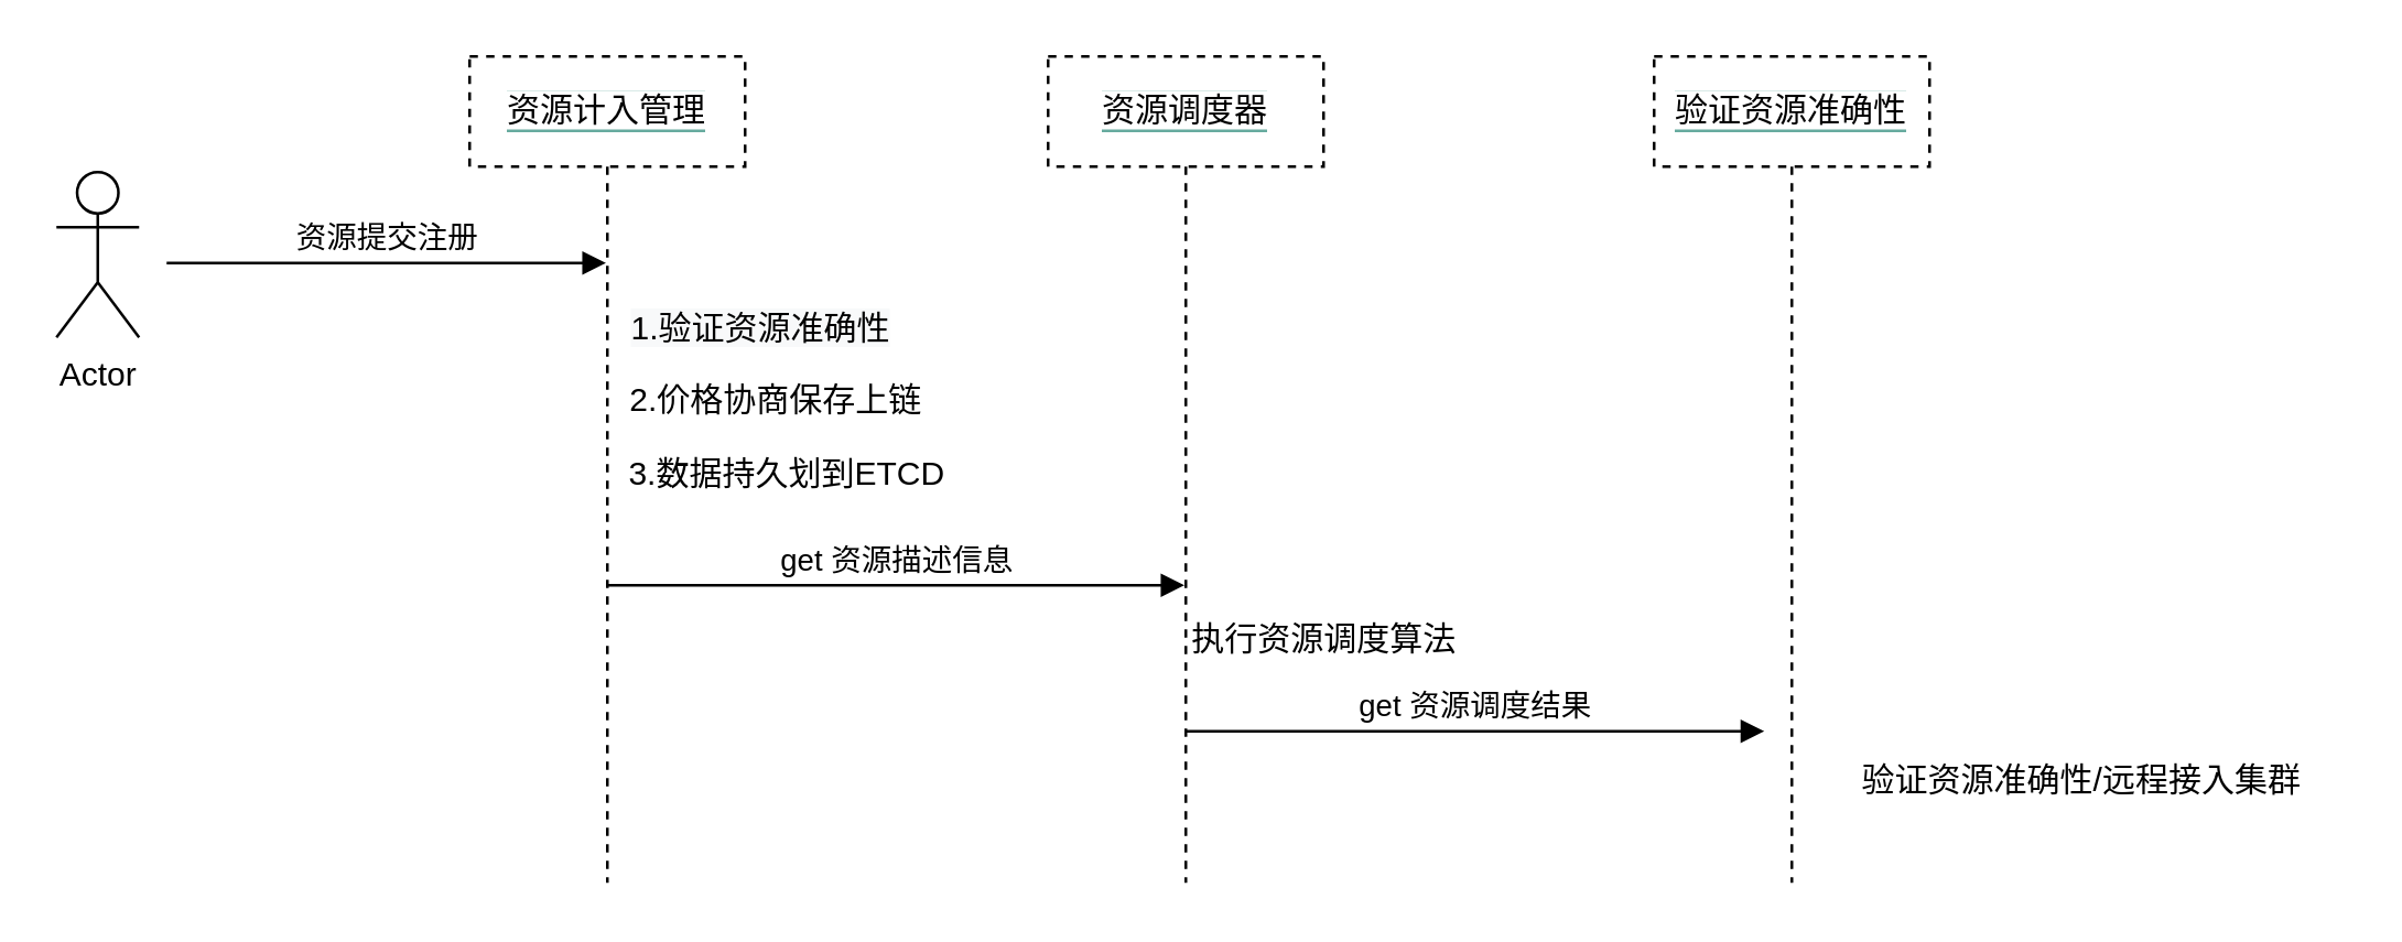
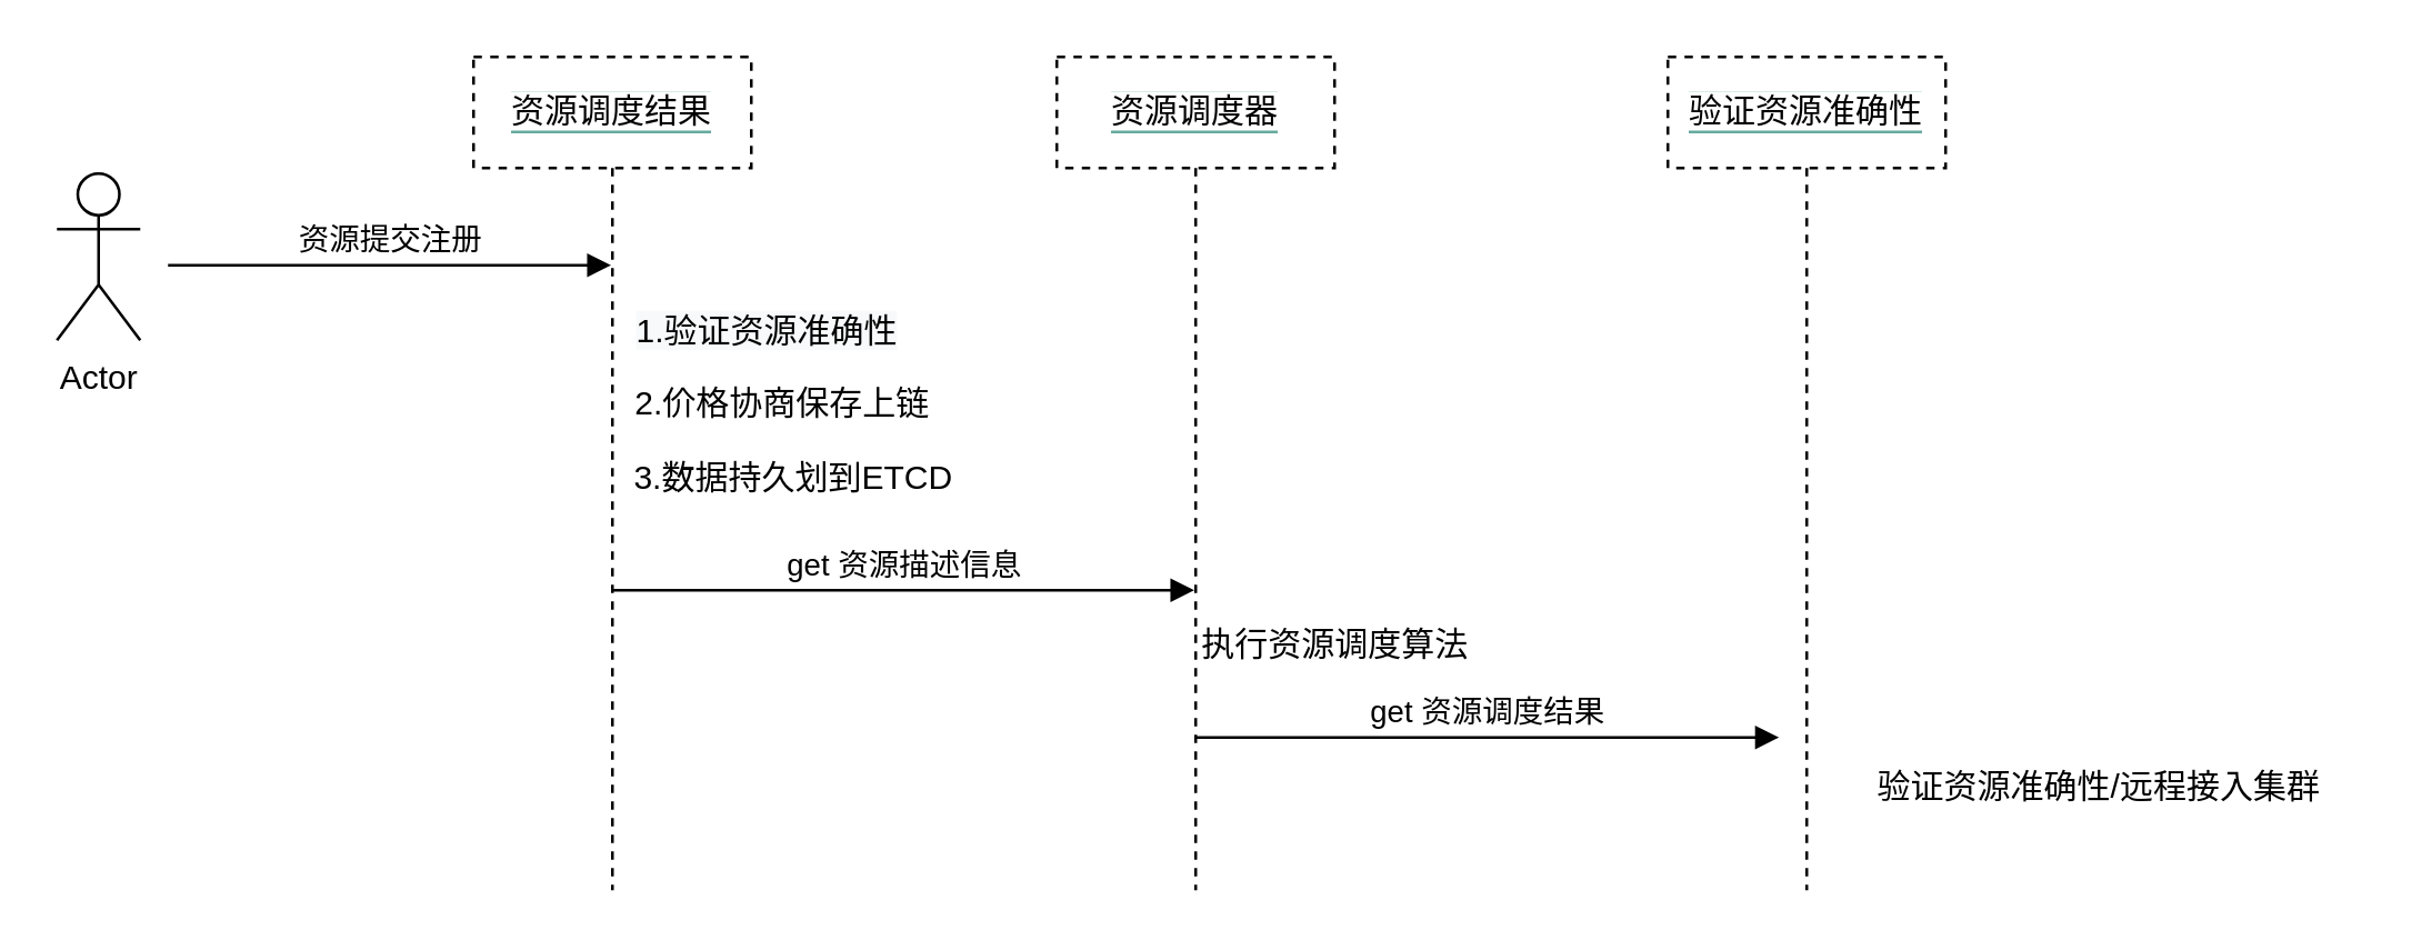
- <mxCell id="7" value="&lt;span style=&quot;background-color: rgb(255 , 255 , 255)&quot;&gt;资源计入管理&lt;/span&gt;" style="shape=umlLifeline;perimeter=lifelinePerimeter;whiteSpace=wrap;html=1;container=1;collapsible=0;recursiveResize=0;outlineConnect=0;dashed=1;labelBackgroundColor=#67AB9F;strokeColor=#000000;" vertex="1" parent="1"><mxGeometry x="170" y="20" width="100" height="300" as="geometry" /></mxCell>
+ <mxCell id="7" value="&lt;span style=&quot;background-color: rgb(255 , 255 , 255)&quot;&gt;资源调度结果&lt;/span&gt;" style="shape=umlLifeline;perimeter=lifelinePerimeter;whiteSpace=wrap;html=1;container=1;collapsible=0;recursiveResize=0;outlineConnect=0;dashed=1;labelBackgroundColor=#67AB9F;strokeColor=#000000;" vertex="1" parent="1"><mxGeometry x="170" y="20" width="100" height="300" as="geometry" /></mxCell>
